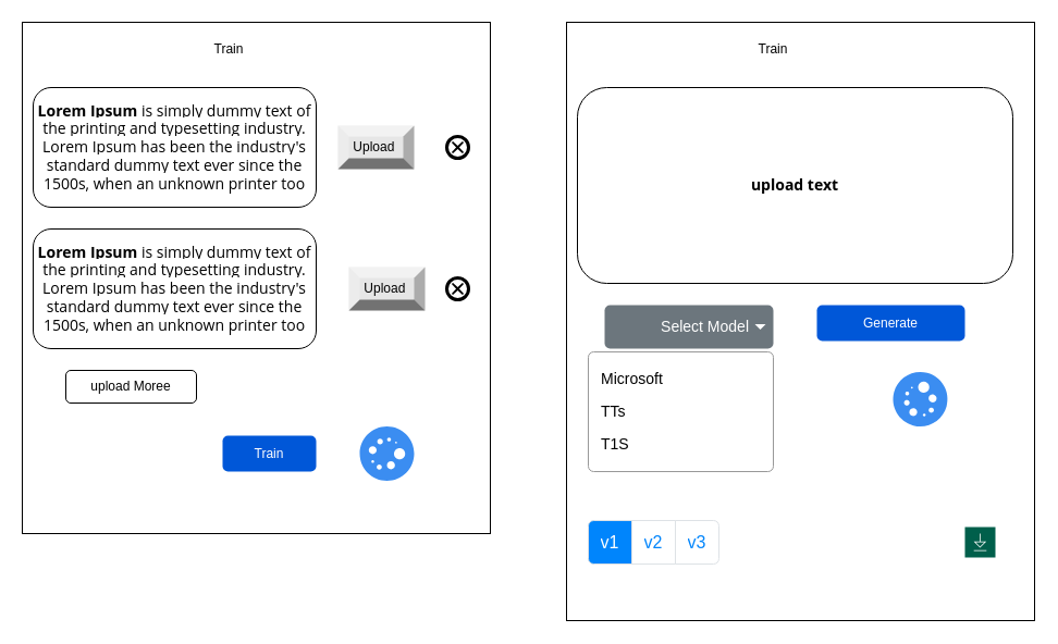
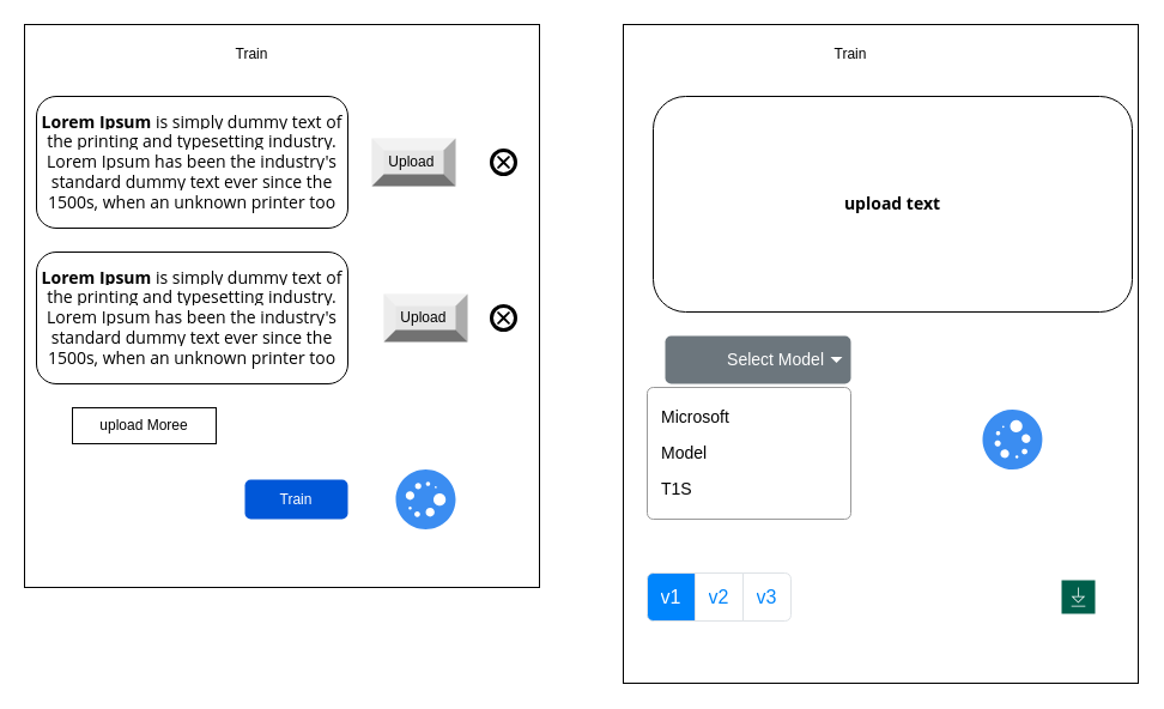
- <mxCell id="14" value="&lt;div style=&quot;text-align: justify;&quot;&gt;&lt;font face=&quot;Open Sans, Arial, sans-serif&quot;&gt;&lt;span style=&quot;font-size: 14px; background-color: rgb(255, 255, 255);&quot;&gt;&lt;b&gt;upload text&lt;/b&gt;&lt;/span&gt;&lt;/font&gt;&lt;/div&gt;" style="rounded=1;whiteSpace=wrap;html=1;" vertex="1" parent="1"><mxGeometry x="530" y="80" width="400" height="180" as="geometry" /></mxCell>
+ <mxCell id="14" value="&lt;div style=&quot;text-align: justify;&quot;&gt;&lt;font face=&quot;Open Sans, Arial, sans-serif&quot;&gt;&lt;span style=&quot;font-size: 14px; background-color: rgb(255, 255, 255);&quot;&gt;&lt;b&gt;upload text&lt;/b&gt;&lt;/span&gt;&lt;/font&gt;&lt;/div&gt;" style="rounded=1;whiteSpace=wrap;html=1;" vertex="1" parent="1"><mxGeometry x="545" y="80" width="400" height="180" as="geometry" /></mxCell>
- <mxCell id="16" value="Generate" style="rounded=1;fillColor=#0057D8;strokeColor=none;html=1;whiteSpace=wrap;fontColor=#ffffff;align=center;verticalAlign=middle;fontStyle=0;fontSize=12;sketch=0;" vertex="1" parent="1"><mxGeometry x="750" y="280" width="136" height="33" as="geometry" /></mxCell>
- <mxCell id="10" value="upload Moree" style="rounded=1;whiteSpace=wrap;html=1;" vertex="1" parent="1"><mxGeometry x="60" y="340" width="120" height="30" as="geometry" /></mxCell>
+ <mxCell id="10" value="upload Moree" style="whiteSpace=wrap;html=1;rounded=0;" vertex="1" parent="1"><mxGeometry x="60" y="340" width="120" height="30" as="geometry" /></mxCell>
- <mxCell id="22" value="TTs" style="text;align=left;verticalAlign=middle;spacingLeft=10;spacingRight=10;overflow=hidden;points=[[0,0.5],[1,0.5]];portConstraint=eastwest;rotatable=0;whiteSpace=wrap;html=1;fontColor=inherit;fontSize=14;fontStyle=0;" vertex="1" parent="19"><mxGeometry y="40" width="170" height="30" as="geometry" /></mxCell>
+ <mxCell id="22" value="Model" style="text;align=left;verticalAlign=middle;spacingLeft=10;spacingRight=10;overflow=hidden;points=[[0,0.5],[1,0.5]];portConstraint=eastwest;rotatable=0;whiteSpace=wrap;html=1;fontColor=inherit;fontSize=14;fontStyle=0;" vertex="1" parent="19"><mxGeometry y="40" width="170" height="30" as="geometry" /></mxCell>
